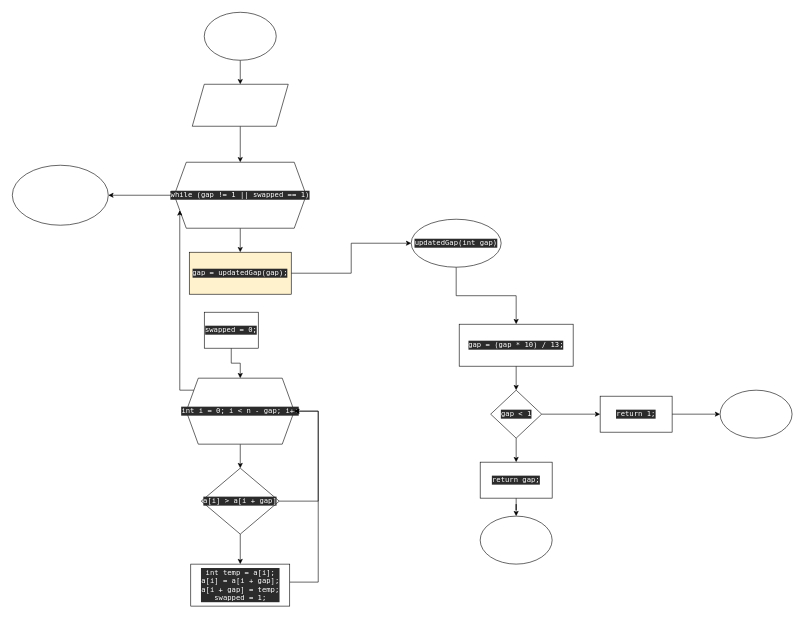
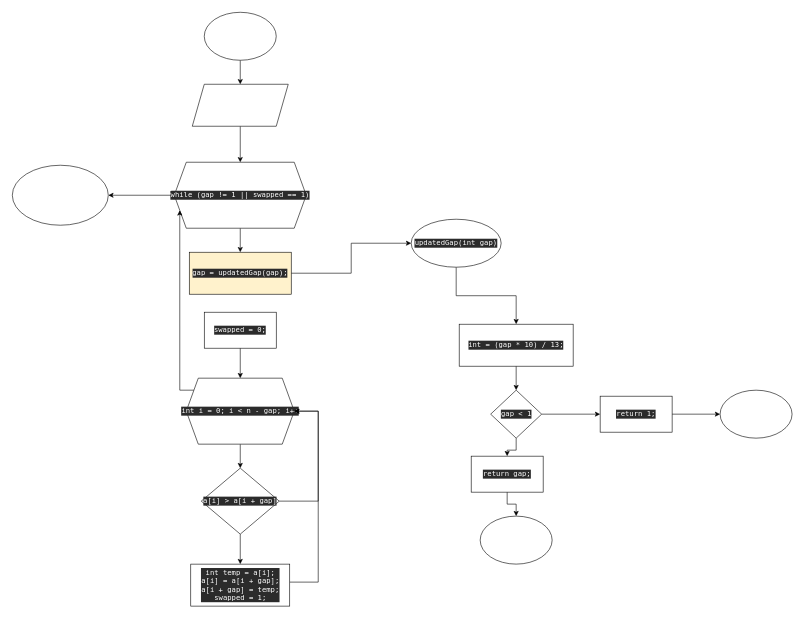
- <mxCell id="25" value="&lt;div style=&quot;background-color: rgb(43, 43, 43); font-family: &amp;quot;JetBrains Mono&amp;quot;, monospace;&quot;&gt;&lt;pre&gt;swapped = 0&lt;span style=&quot;&quot;&gt;;&lt;/span&gt;&lt;/pre&gt;&lt;/div&gt;" style="whiteSpace=wrap;html=1;fontColor=#FFFFFF;" vertex="1" parent="1"><mxGeometry x="340" y="520" width="90" height="60" as="geometry" /></mxCell>
+ <mxCell id="25" value="&lt;div style=&quot;background-color: rgb(43, 43, 43); font-family: &amp;quot;JetBrains Mono&amp;quot;, monospace;&quot;&gt;&lt;pre&gt;swapped = 0&lt;span style=&quot;&quot;&gt;;&lt;/span&gt;&lt;/pre&gt;&lt;/div&gt;" style="whiteSpace=wrap;html=1;fontColor=#FFFFFF;" vertex="1" parent="1"><mxGeometry x="340" y="520" width="120" height="60" as="geometry" /></mxCell>
- <mxCell id="14" value="&lt;div style=&quot;background-color: rgb(43, 43, 43); font-family: &amp;quot;JetBrains Mono&amp;quot;, monospace;&quot;&gt;&lt;pre&gt;gap = (gap * 10) / &lt;span style=&quot;&quot;&gt;13&lt;/span&gt;&lt;span style=&quot;&quot;&gt;;&lt;/span&gt;&lt;/pre&gt;&lt;/div&gt;" style="rounded=0;whiteSpace=wrap;html=1;fontColor=#FFFFFF;" vertex="1" parent="1"><mxGeometry x="765" y="540" width="190" height="70" as="geometry" /></mxCell>
+ <mxCell id="14" value="&lt;div style=&quot;background-color: rgb(43, 43, 43); font-family: &amp;quot;JetBrains Mono&amp;quot;, monospace;&quot;&gt;&lt;pre&gt;int = (gap * 10) / &lt;span style=&quot;&quot;&gt;13&lt;/span&gt;&lt;span style=&quot;&quot;&gt;;&lt;/span&gt;&lt;/pre&gt;&lt;/div&gt;" style="rounded=0;whiteSpace=wrap;html=1;fontColor=#FFFFFF;" vertex="1" parent="1"><mxGeometry x="765" y="540" width="190" height="70" as="geometry" /></mxCell>
- <mxCell id="22" value="&lt;div style=&quot;background-color: rgb(43, 43, 43); font-family: &amp;quot;JetBrains Mono&amp;quot;, monospace;&quot;&gt;&lt;pre&gt;return gap&lt;span style=&quot;&quot;&gt;;&lt;/span&gt;&lt;/pre&gt;&lt;/div&gt;" style="rounded=0;whiteSpace=wrap;html=1;fontColor=#FFFFFF;" vertex="1" parent="1"><mxGeometry x="800" y="770" width="120" height="60" as="geometry" /></mxCell>
+ <mxCell id="22" value="&lt;div style=&quot;background-color: rgb(43, 43, 43); font-family: &amp;quot;JetBrains Mono&amp;quot;, monospace;&quot;&gt;&lt;pre&gt;return gap&lt;span style=&quot;&quot;&gt;;&lt;/span&gt;&lt;/pre&gt;&lt;/div&gt;" style="rounded=0;whiteSpace=wrap;html=1;fontColor=#FFFFFF;" vertex="1" parent="1"><mxGeometry x="785" y="760" width="120" height="60" as="geometry" /></mxCell>
